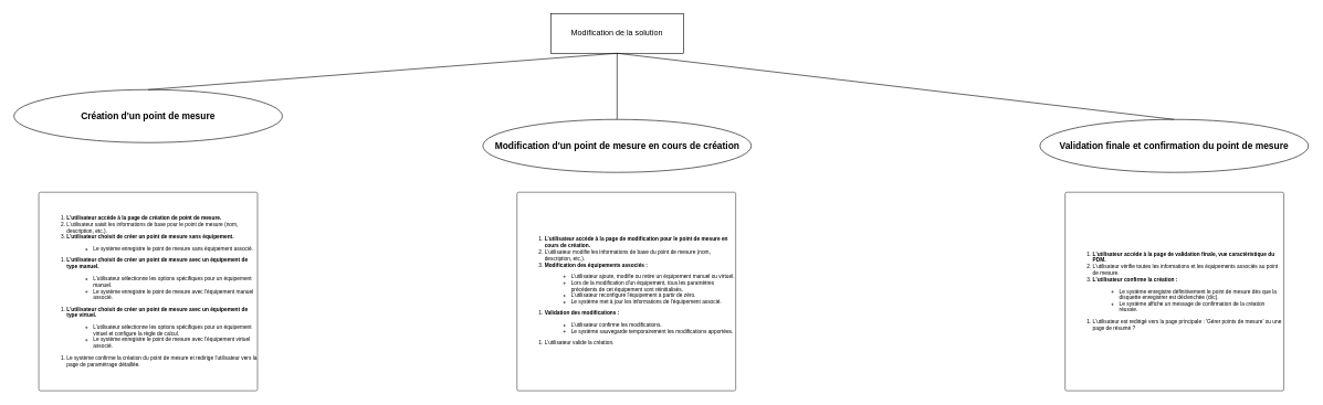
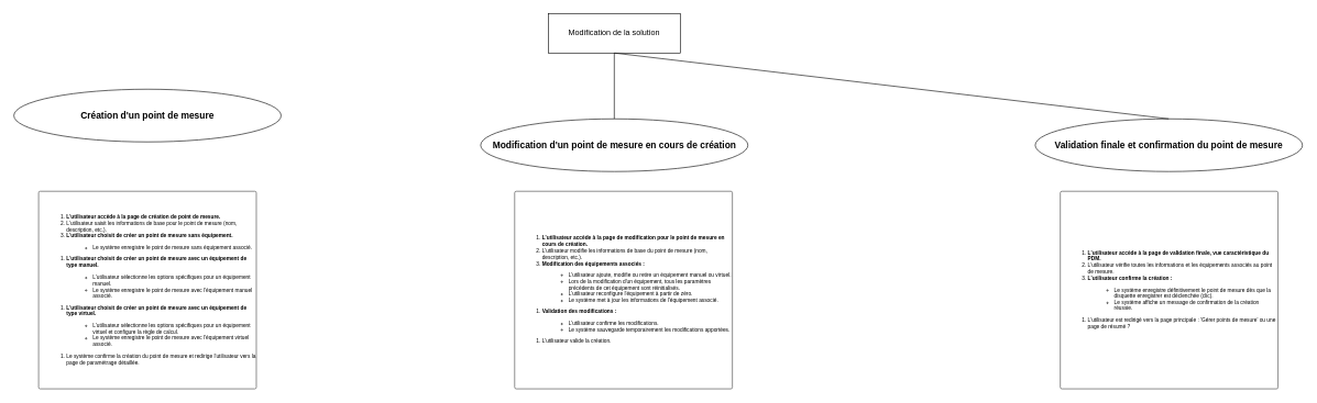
- <mxCell id="6" value="" style="endArrow=none;html=1;rounded=0;exitX=0.5;exitY=1;exitDx=0;exitDy=0;entryX=0.5;entryY=0;entryDx=0;entryDy=0;" edge="1" parent="1" source="2" target="3"><mxGeometry width="50" height="50" relative="1" as="geometry"><mxPoint x="920" y="410" as="sourcePoint" /><mxPoint x="970" y="360" as="targetPoint" /></mxGeometry></mxCell>
